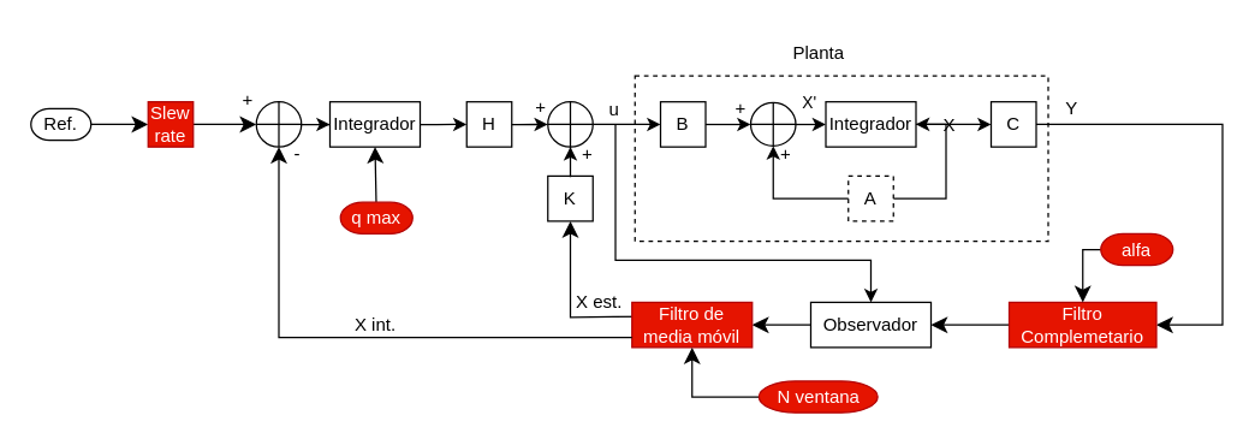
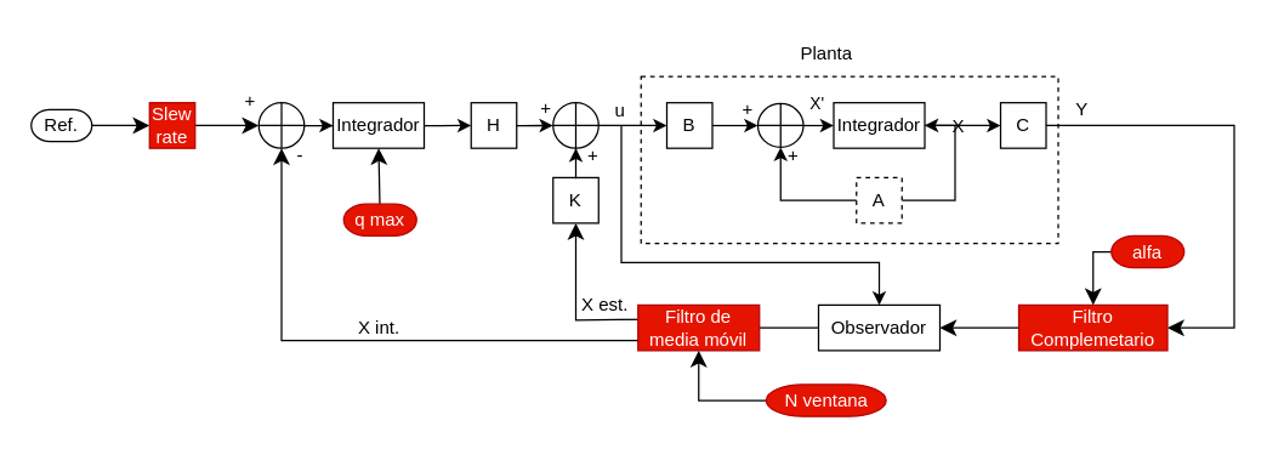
- <mxCell id="24" style="edgeStyle=none;curved=1;rounded=0;orthogonalLoop=1;jettySize=auto;html=1;entryX=1;entryY=0.5;entryDx=0;entryDy=0;fontSize=12;startSize=8;endSize=8;" edge="1" parent="1" source="25" target="47"><mxGeometry relative="1" as="geometry" /></mxCell>
+ <mxCell id="24" style="edgeStyle=none;curved=1;rounded=0;orthogonalLoop=1;jettySize=auto;html=1;entryX=1;entryY=0.5;entryDx=0;entryDy=0;fontSize=12;startSize=8;endSize=8;endArrow=none;" edge="1" parent="1" source="25" target="47"><mxGeometry relative="1" as="geometry" /></mxCell>
